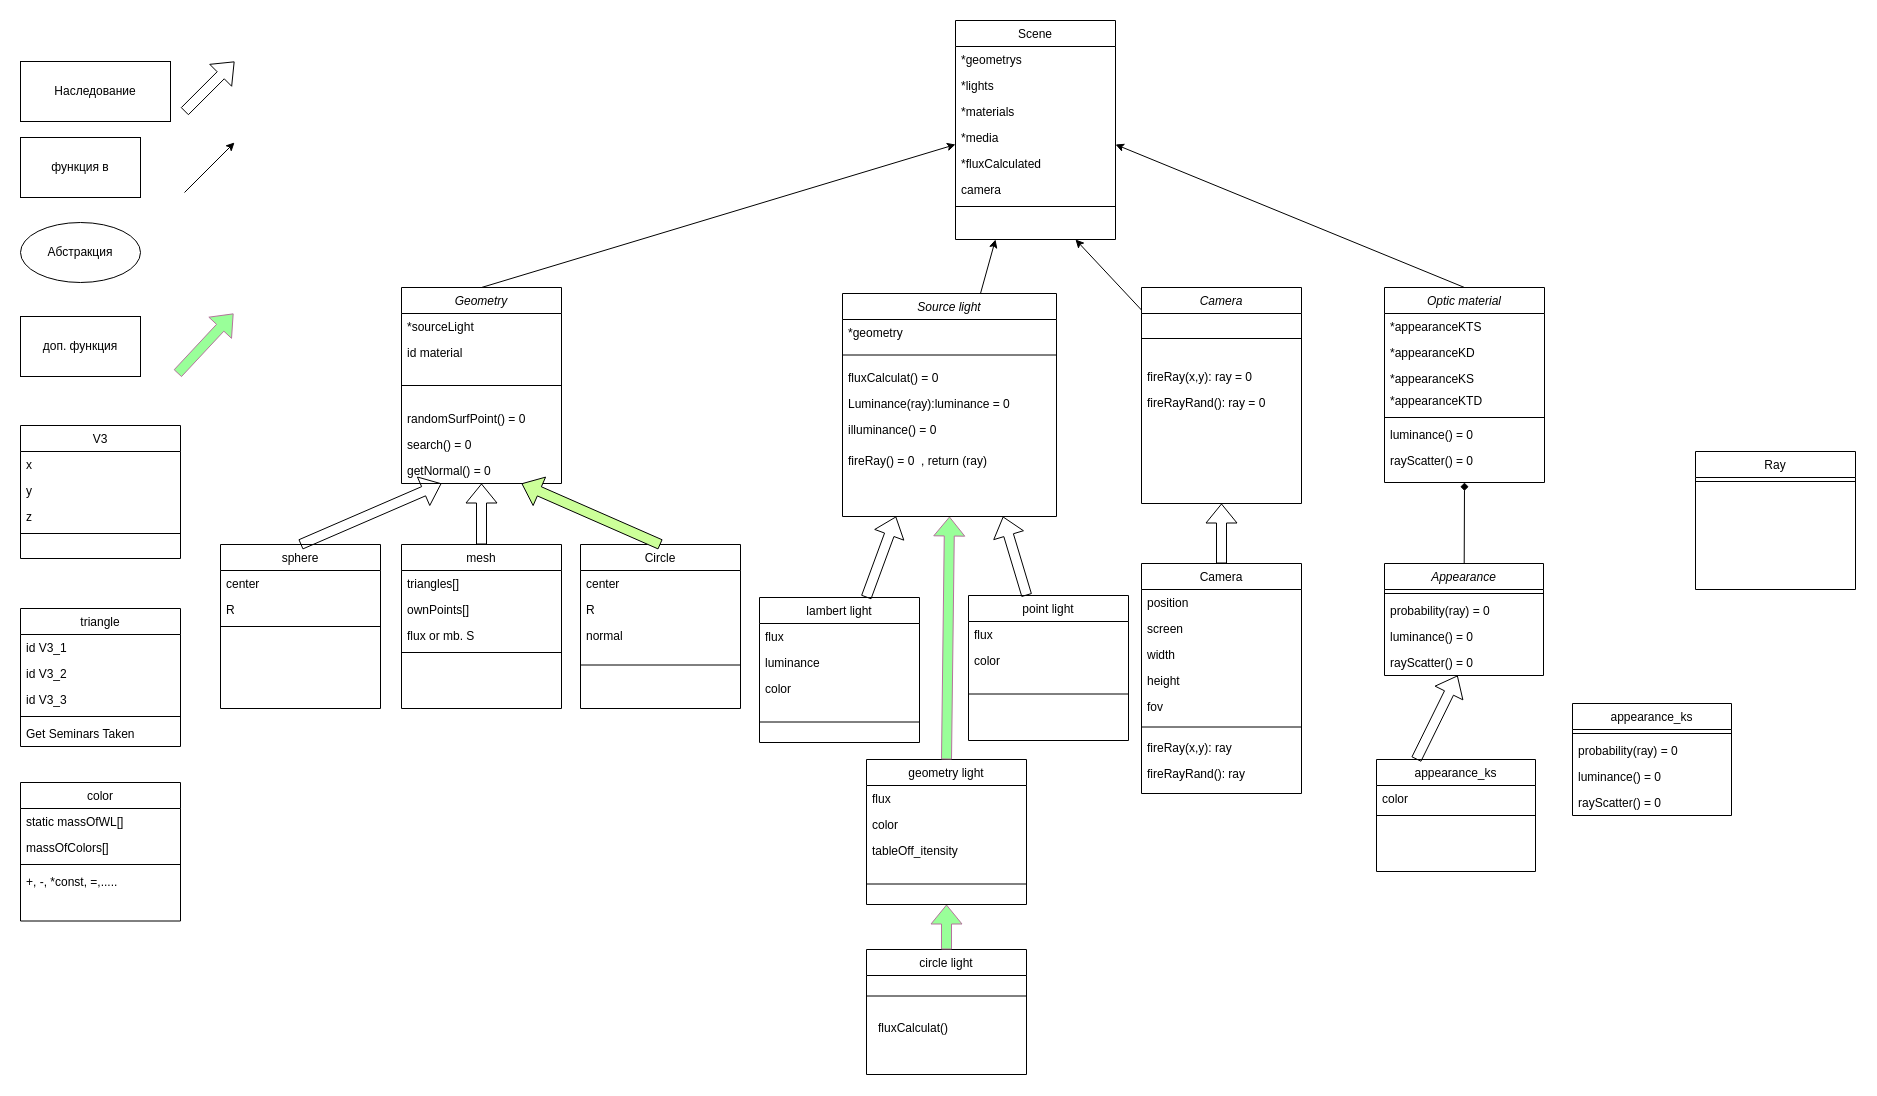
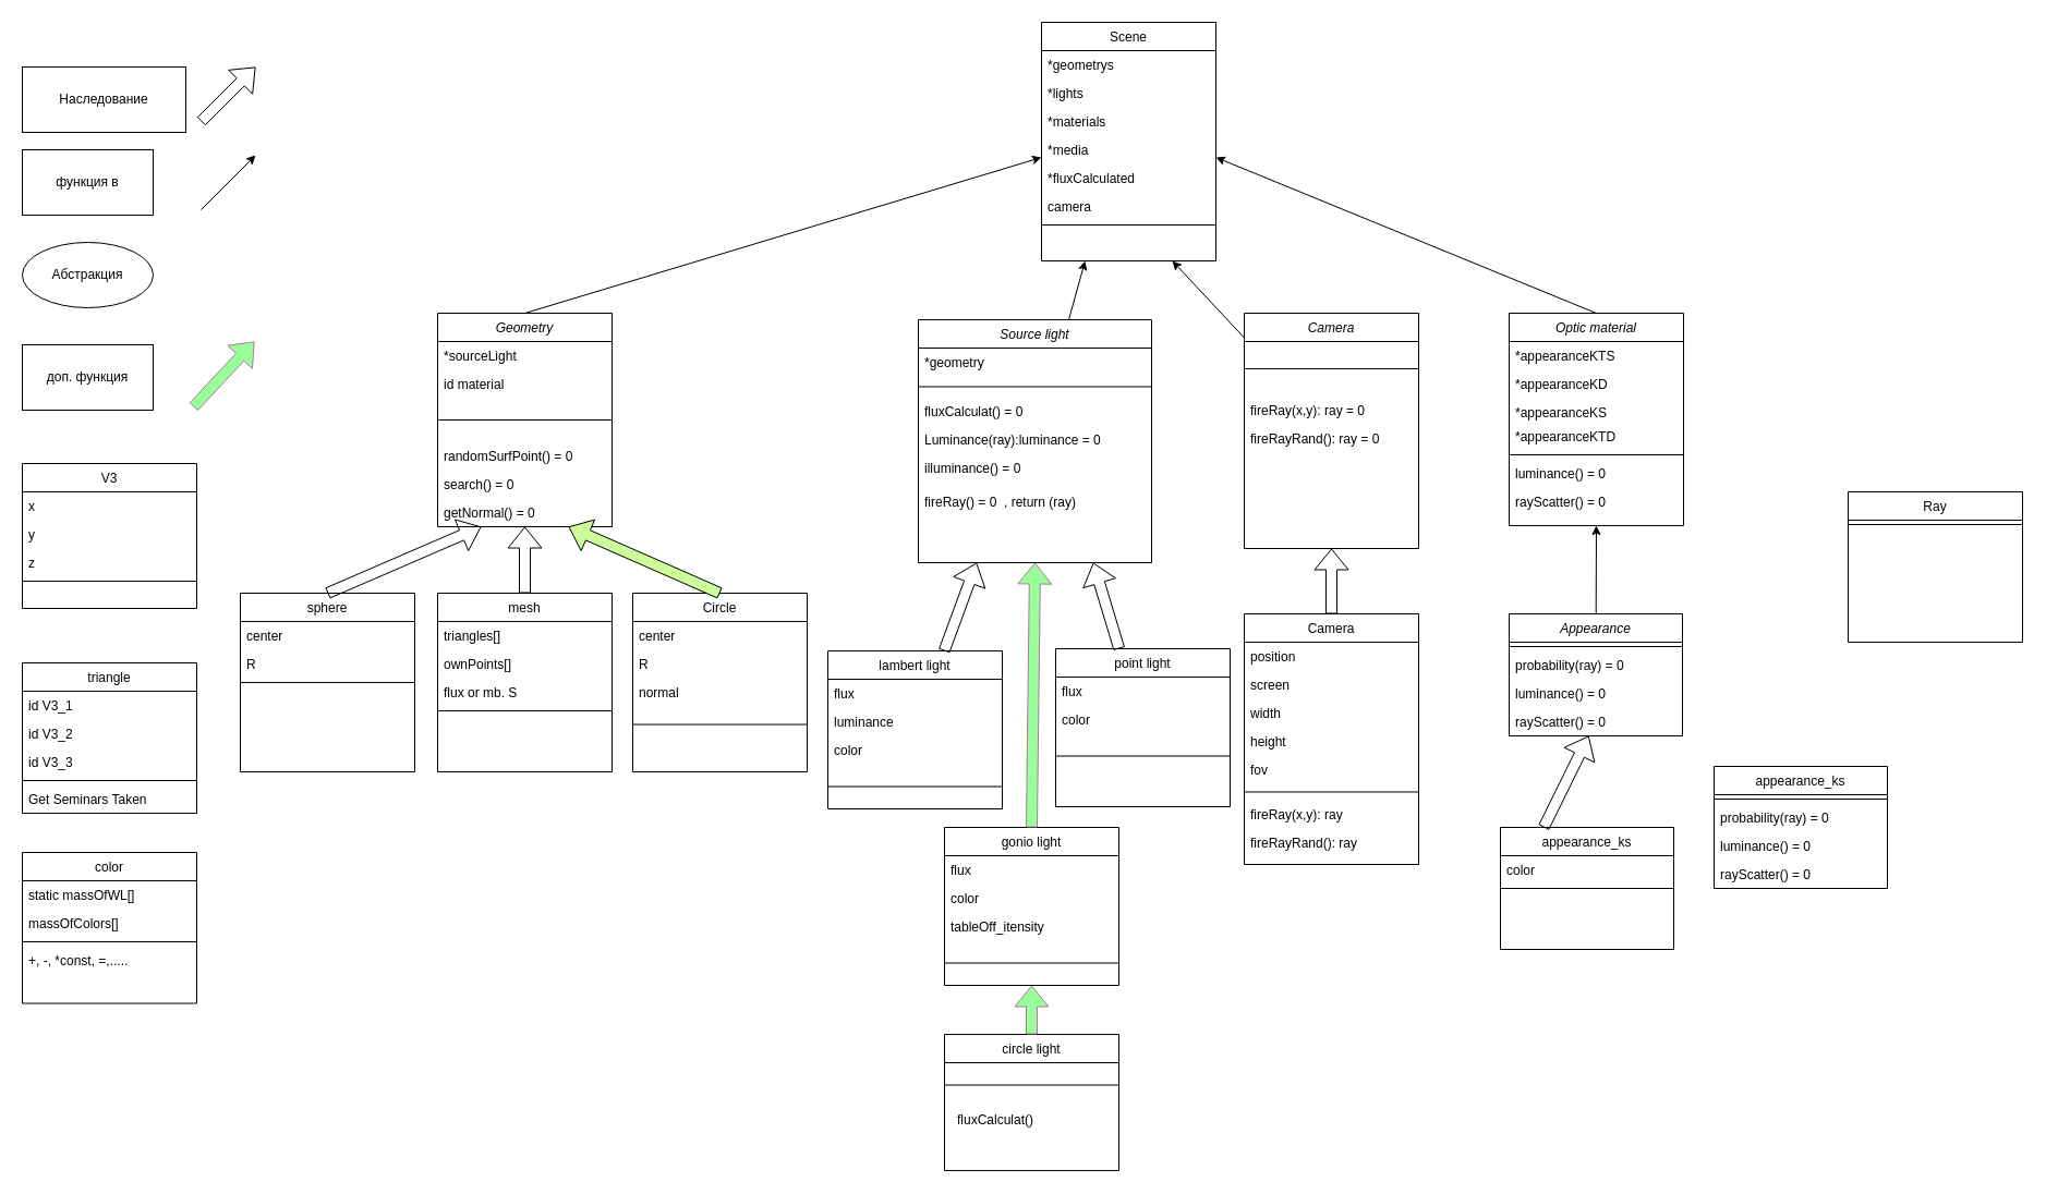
- <mxCell id="74" style="edgeStyle=none;rounded=0;orthogonalLoop=1;jettySize=auto;html=1;entryX=0.5;entryY=1;entryDx=0;entryDy=0;strokeColor=#000000;fillColor=#CCFF99;endArrow=diamond;" edge="1" parent="1" source="75" target="11"><mxGeometry relative="1" as="geometry" /></mxCell>
+ <mxCell id="74" style="edgeStyle=none;rounded=0;orthogonalLoop=1;jettySize=auto;html=1;entryX=0.5;entryY=1;entryDx=0;entryDy=0;strokeColor=#000000;fillColor=#CCFF99;" edge="1" parent="1" source="75" target="11"><mxGeometry relative="1" as="geometry" /></mxCell>
- <mxCell id="102" value="geometry light" style="swimlane;fontStyle=0;align=center;verticalAlign=top;childLayout=stackLayout;horizontal=1;startSize=26;horizontalStack=0;resizeParent=1;resizeLast=0;collapsible=1;marginBottom=0;rounded=0;shadow=0;strokeWidth=1;" vertex="1" parent="1"><mxGeometry x="866" y="759" width="160" height="145" as="geometry"><mxRectangle x="130" y="380" width="160" height="26" as="alternateBounds" /></mxGeometry></mxCell>
+ <mxCell id="102" value="gonio light" style="swimlane;fontStyle=0;align=center;verticalAlign=top;childLayout=stackLayout;horizontal=1;startSize=26;horizontalStack=0;resizeParent=1;resizeLast=0;collapsible=1;marginBottom=0;rounded=0;shadow=0;strokeWidth=1;" vertex="1" parent="1"><mxGeometry x="866" y="759" width="160" height="145" as="geometry"><mxRectangle x="130" y="380" width="160" height="26" as="alternateBounds" /></mxGeometry></mxCell>
